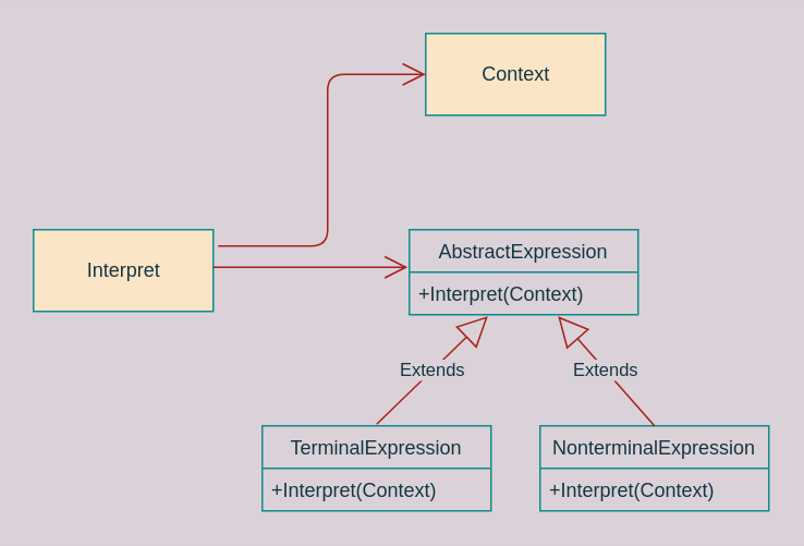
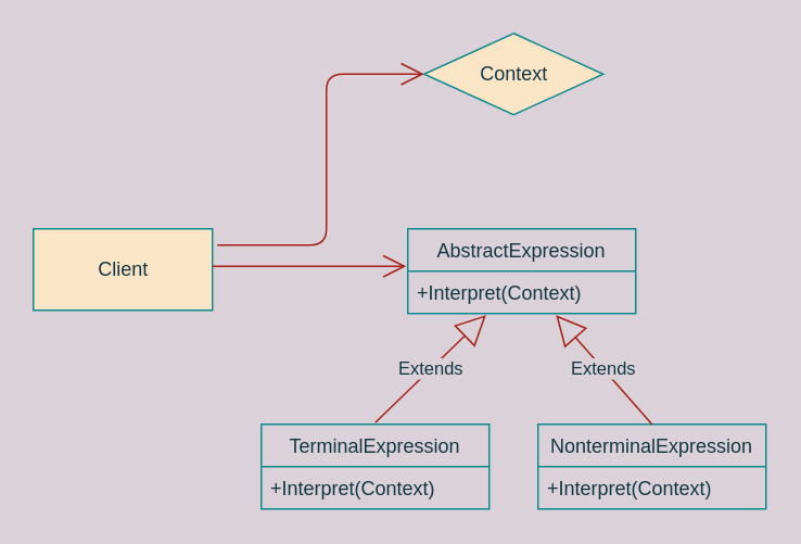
- <mxCell id="3" value="Context" style="html=1;fillColor=#FAE5C7;strokeColor=#0F8B8D;fontColor=#143642;" vertex="1" parent="1"><mxGeometry x="260" y="20" width="110" height="50" as="geometry" /></mxCell>
+ <mxCell id="3" value="Context" style="rhombus;html=1;fillColor=#FAE5C7;strokeColor=#0F8B8D;fontColor=#143642;" vertex="1" parent="1"><mxGeometry x="260" y="20" width="110" height="50" as="geometry" /></mxCell>
- <mxCell id="2" value="Interpret" style="html=1;fillColor=#FAE5C7;strokeColor=#0F8B8D;fontColor=#143642;" vertex="1" parent="1"><mxGeometry x="20" y="140" width="110" height="50" as="geometry" /></mxCell>
+ <mxCell id="2" value="Client" style="html=1;fillColor=#FAE5C7;strokeColor=#0F8B8D;fontColor=#143642;" vertex="1" parent="1"><mxGeometry x="20" y="140" width="110" height="50" as="geometry" /></mxCell>
